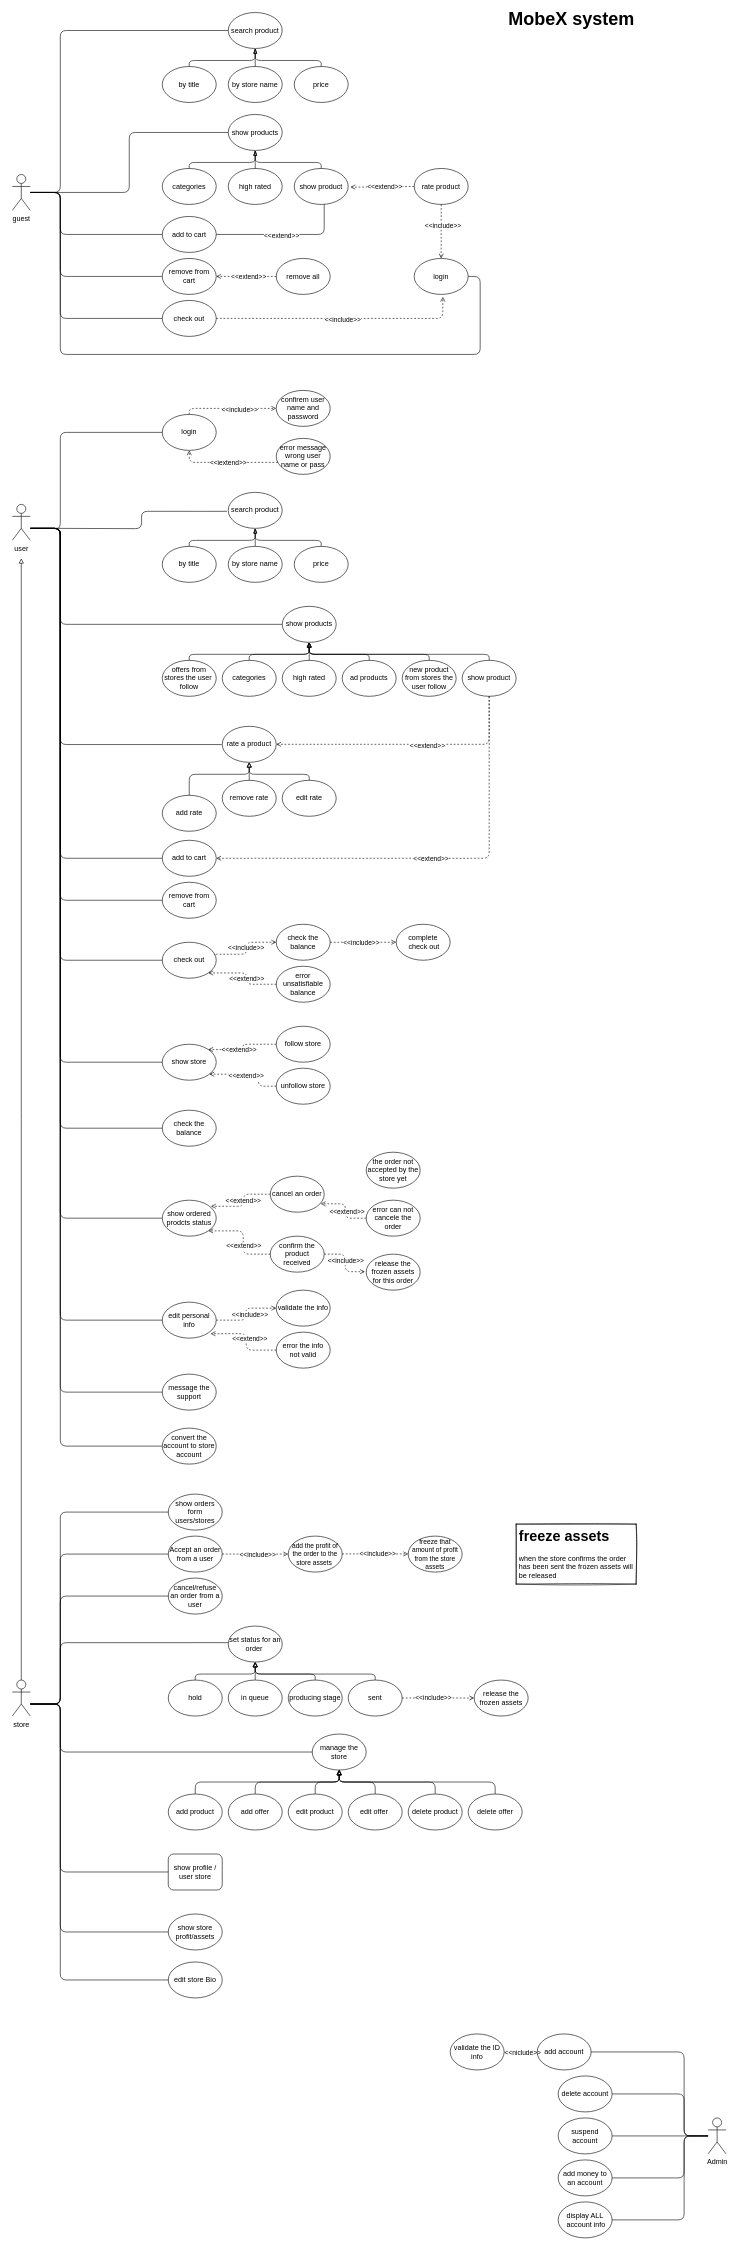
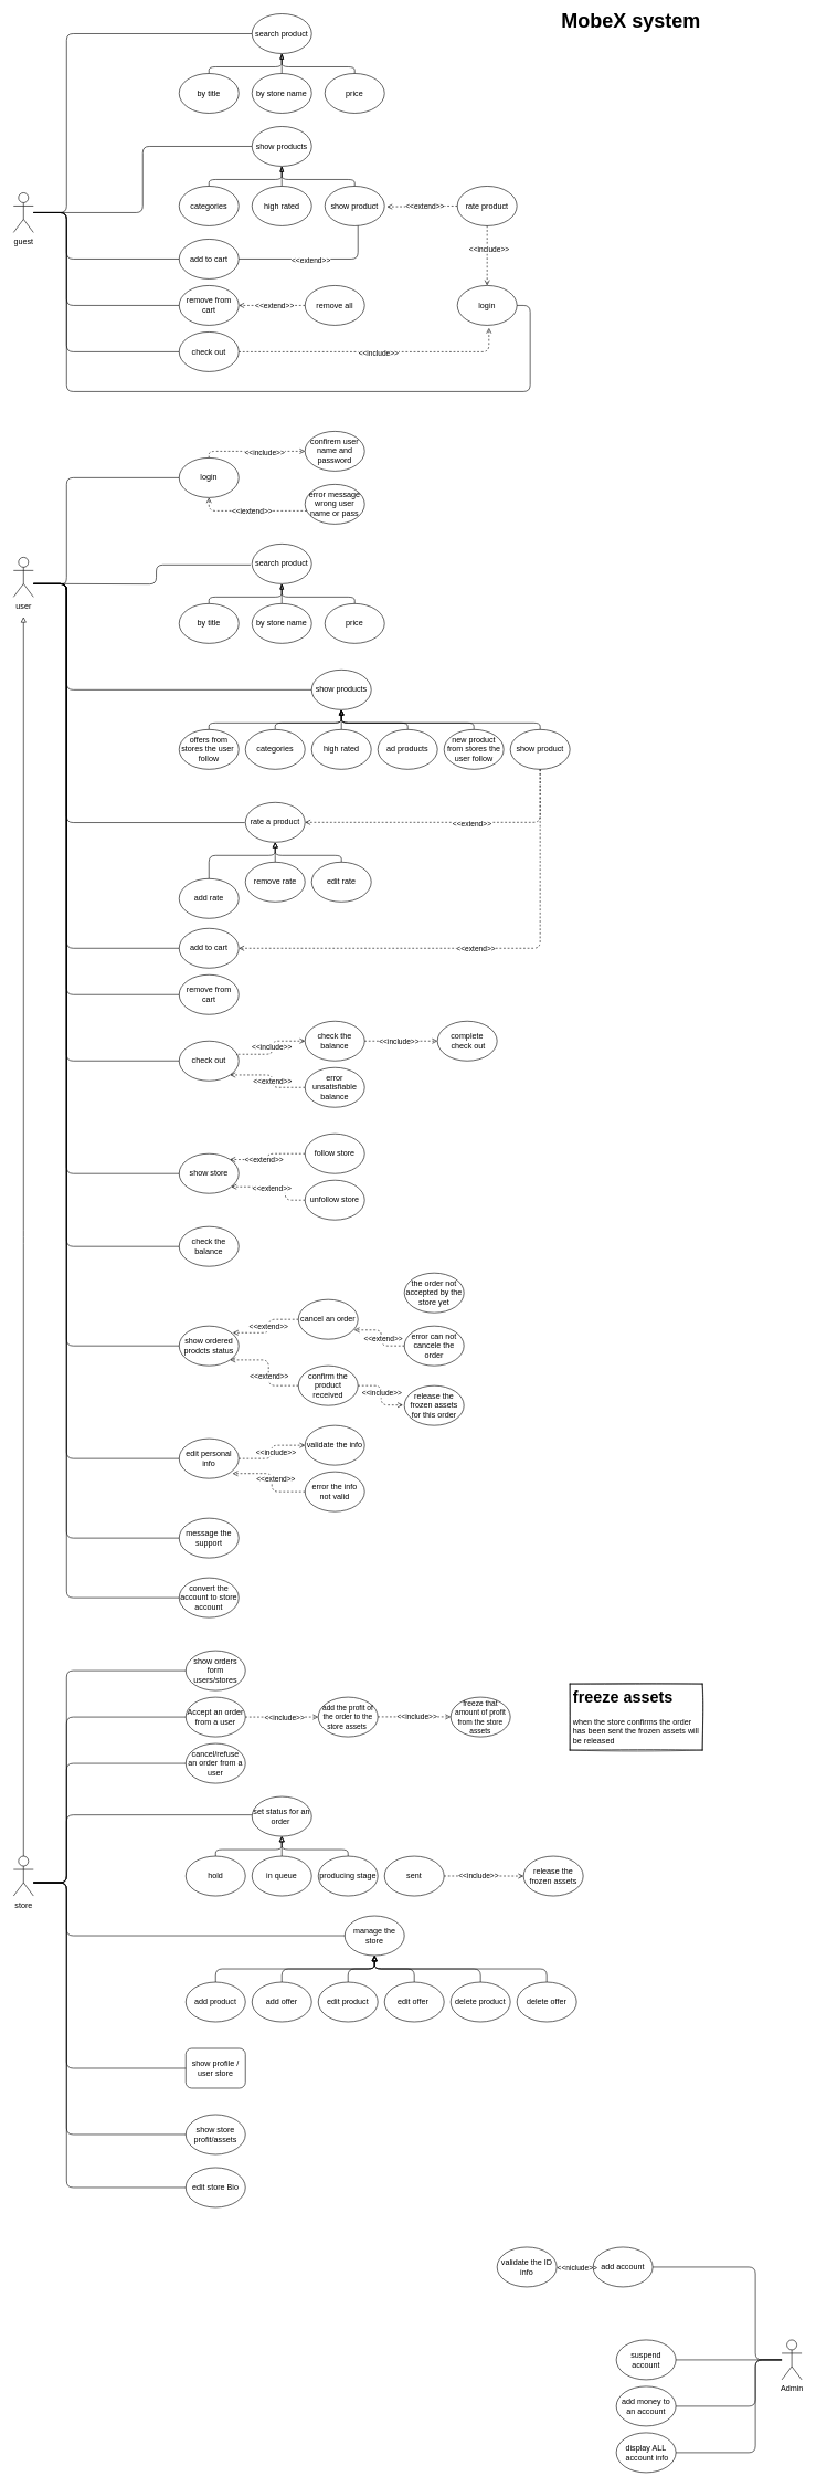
- <mxCell id="156" style="edgeStyle=orthogonalEdgeStyle;curved=0;rounded=1;sketch=0;orthogonalLoop=1;jettySize=auto;html=1;entryX=0.5;entryY=1;entryDx=0;entryDy=0;endArrow=block;endFill=0;fontColor=#000000;strokeColor=#000000;" parent="1" source="157" target="149" edge="1"><mxGeometry relative="1" as="geometry"><Array as="points"><mxPoint x="625" y="2790" /><mxPoint x="425" y="2790" /></Array></mxGeometry></mxCell>
- <mxCell id="189" value="delete account" style="ellipse;whiteSpace=wrap;html=1;fillColor=none;fontColor=#000000;strokeColor=#000000;" parent="1" vertex="1"><mxGeometry x="930" y="3460" width="90" height="60" as="geometry" /></mxCell>
- <mxCell id="181" style="edgeStyle=orthogonalEdgeStyle;curved=0;rounded=1;sketch=0;orthogonalLoop=1;jettySize=auto;html=1;entryX=1;entryY=0.5;entryDx=0;entryDy=0;startArrow=none;startFill=0;endArrow=none;endFill=0;fontColor=#000000;strokeColor=#000000;" parent="1" source="185" target="189" edge="1"><mxGeometry relative="1" as="geometry"><Array as="points"><mxPoint x="1140" y="3560" /><mxPoint x="1140" y="3490" /></Array></mxGeometry></mxCell>
